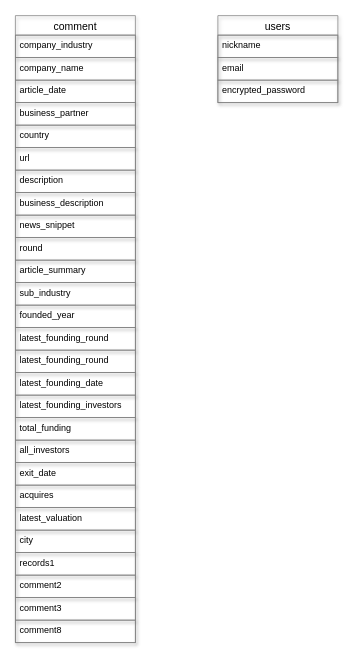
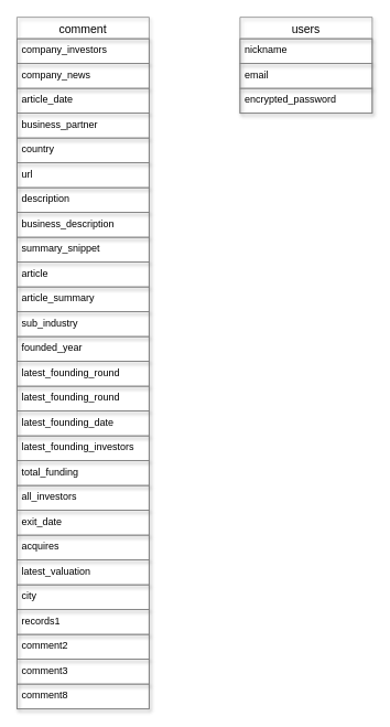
- <mxCell id="3" value="company_industry" style="text;strokeColor=#808080;fillColor=none;spacingLeft=4;spacingRight=4;overflow=hidden;rotatable=0;points=[[0,0.5],[1,0.5]];portConstraint=eastwest;fontSize=12;shadow=1;" parent="2" vertex="1"><mxGeometry y="26" width="160" height="30" as="geometry" /></mxCell>
+ <mxCell id="3" value="company_investors" style="text;strokeColor=#808080;fillColor=none;spacingLeft=4;spacingRight=4;overflow=hidden;rotatable=0;points=[[0,0.5],[1,0.5]];portConstraint=eastwest;fontSize=12;shadow=1;" parent="2" vertex="1"><mxGeometry y="26" width="160" height="30" as="geometry" /></mxCell>
- <mxCell id="4" value="company_name" style="text;strokeColor=#808080;fillColor=none;spacingLeft=4;spacingRight=4;overflow=hidden;rotatable=0;points=[[0,0.5],[1,0.5]];portConstraint=eastwest;fontSize=12;shadow=1;" parent="2" vertex="1"><mxGeometry y="56" width="160" height="30" as="geometry" /></mxCell>
+ <mxCell id="4" value="company_news" style="text;strokeColor=#808080;fillColor=none;spacingLeft=4;spacingRight=4;overflow=hidden;rotatable=0;points=[[0,0.5],[1,0.5]];portConstraint=eastwest;fontSize=12;shadow=1;" parent="2" vertex="1"><mxGeometry y="56" width="160" height="30" as="geometry" /></mxCell>
- <mxCell id="11" value="news_snippet" style="text;strokeColor=#808080;fillColor=none;spacingLeft=4;spacingRight=4;overflow=hidden;rotatable=0;points=[[0,0.5],[1,0.5]];portConstraint=eastwest;fontSize=12;shadow=1;" parent="2" vertex="1"><mxGeometry y="266" width="160" height="30" as="geometry" /></mxCell>
+ <mxCell id="11" value="summary_snippet" style="text;strokeColor=#808080;fillColor=none;spacingLeft=4;spacingRight=4;overflow=hidden;rotatable=0;points=[[0,0.5],[1,0.5]];portConstraint=eastwest;fontSize=12;shadow=1;" parent="2" vertex="1"><mxGeometry y="266" width="160" height="30" as="geometry" /></mxCell>
- <mxCell id="12" value="round" style="text;strokeColor=#808080;fillColor=none;spacingLeft=4;spacingRight=4;overflow=hidden;rotatable=0;points=[[0,0.5],[1,0.5]];portConstraint=eastwest;fontSize=12;shadow=1;" vertex="1" parent="2"><mxGeometry y="296" width="160" height="30" as="geometry" /></mxCell>
+ <mxCell id="12" value="article" style="text;strokeColor=#808080;fillColor=none;spacingLeft=4;spacingRight=4;overflow=hidden;rotatable=0;points=[[0,0.5],[1,0.5]];portConstraint=eastwest;fontSize=12;shadow=1;" vertex="1" parent="2"><mxGeometry y="296" width="160" height="30" as="geometry" /></mxCell>
